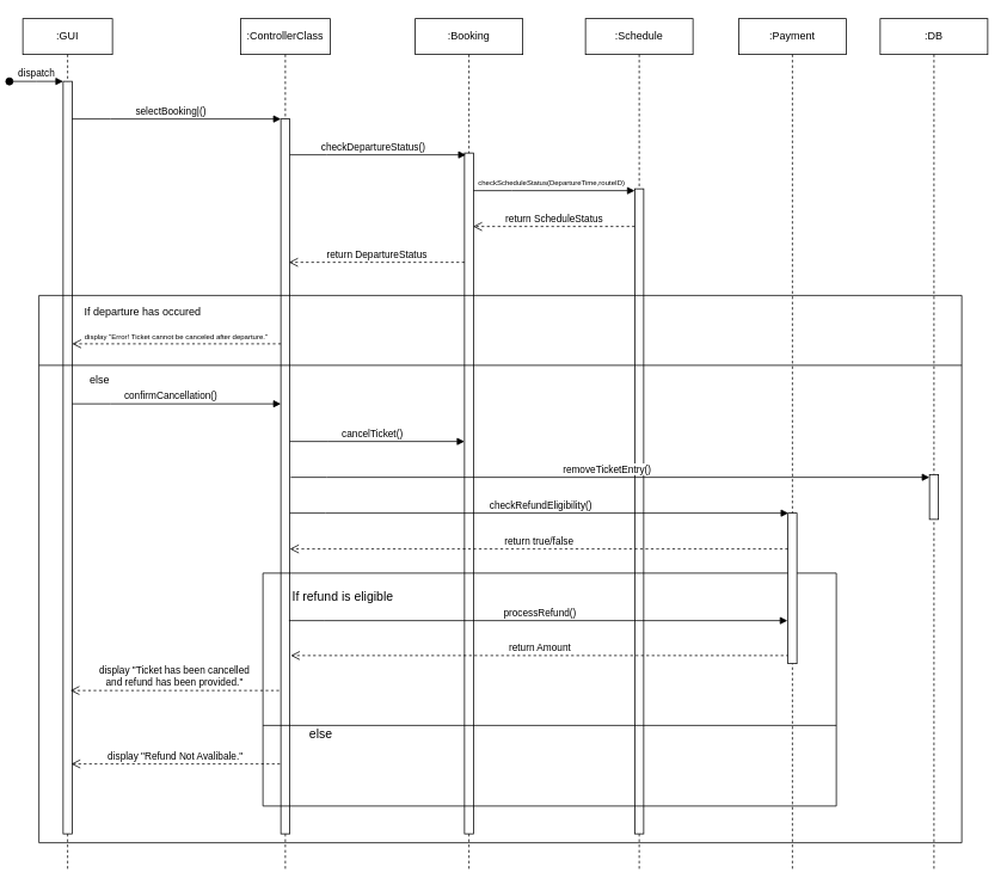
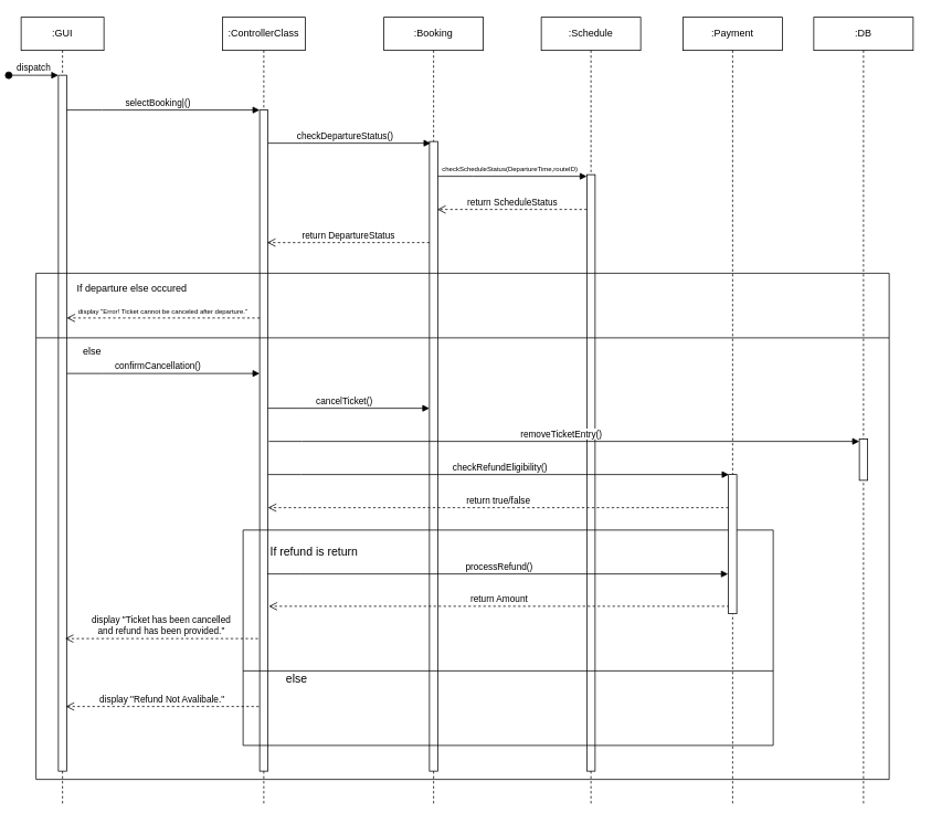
- <mxCell id="15" value="&lt;span style=&quot;text-wrap-mode: nowrap; background-color: rgb(255, 255, 255);&quot;&gt;If departure has occured&lt;/span&gt;" style="text;whiteSpace=wrap;html=1;fontSize=12;align=center;" parent="14" vertex="1"><mxGeometry x="51" y="4" width="130" height="40" as="geometry" /></mxCell>
+ <mxCell id="15" value="&lt;span style=&quot;text-wrap-mode: nowrap; background-color: rgb(255, 255, 255);&quot;&gt;If departure else occured&lt;/span&gt;" style="text;whiteSpace=wrap;html=1;fontSize=12;align=center;" parent="14" vertex="1"><mxGeometry x="51" y="4" width="130" height="40" as="geometry" /></mxCell>
- <mxCell id="27" value="&lt;span style=&quot;text-wrap-mode: nowrap; background-color: rgb(255, 255, 255);&quot;&gt;If refund is eligible&lt;/span&gt;" style="text;whiteSpace=wrap;html=1;fontSize=14;align=left;" parent="26" vertex="1"><mxGeometry x="31" y="11" width="216" height="49" as="geometry" /></mxCell>
+ <mxCell id="27" value="&lt;span style=&quot;text-wrap-mode: nowrap; background-color: rgb(255, 255, 255);&quot;&gt;If refund is return&lt;/span&gt;" style="text;whiteSpace=wrap;html=1;fontSize=14;align=left;" parent="26" vertex="1"><mxGeometry x="31" y="11" width="216" height="49" as="geometry" /></mxCell>
